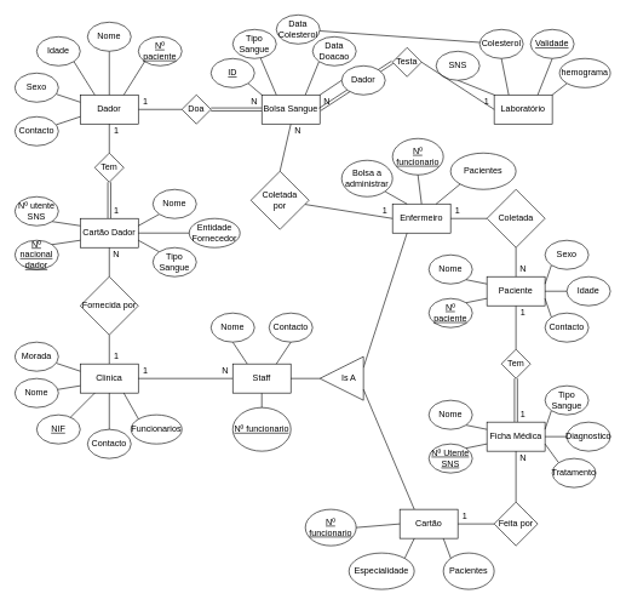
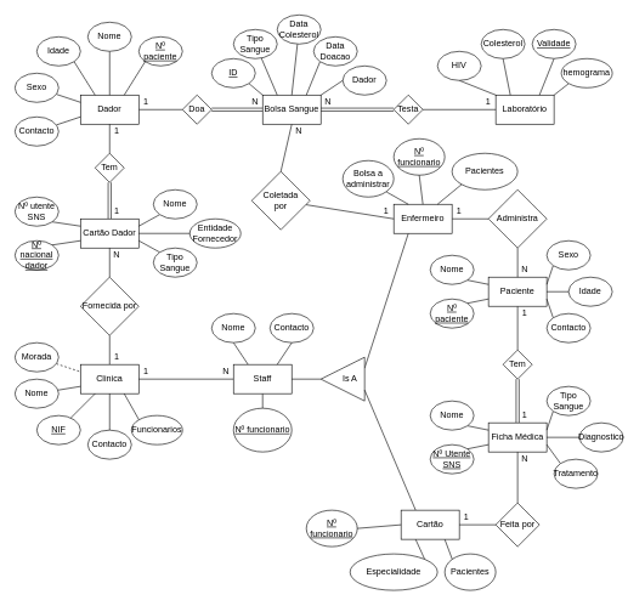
- <mxCell id="46" style="edgeStyle=none;rounded=0;orthogonalLoop=1;jettySize=auto;html=1;endArrow=none;endFill=0;" parent="1" source="47" target="57" edge="1"><mxGeometry relative="1" as="geometry" /></mxCell>
+ <mxCell id="46" style="edgeStyle=none;rounded=0;orthogonalLoop=1;jettySize=auto;html=1;entryX=0.5;entryY=0;entryDx=0;entryDy=0;endArrow=none;endFill=0;" parent="1" source="47" target="7" edge="1"><mxGeometry relative="1" as="geometry" /></mxCell>
- <mxCell id="80" value="Testa" style="rhombus;whiteSpace=wrap;html=1;" parent="1" vertex="1"><mxGeometry x="540" y="65" width="40" height="40" as="geometry" /></mxCell>
+ <mxCell id="80" value="Testa" style="rhombus;whiteSpace=wrap;html=1;" parent="1" vertex="1"><mxGeometry x="540" y="130" width="40" height="40" as="geometry" /></mxCell>
- <mxCell id="55" value="SNS" style="ellipse;whiteSpace=wrap;html=1;" parent="1" vertex="1"><mxGeometry x="600" y="70" width="60" height="40" as="geometry" /></mxCell>
+ <mxCell id="55" value="HIV" style="ellipse;whiteSpace=wrap;html=1;" parent="1" vertex="1"><mxGeometry x="600" y="70" width="60" height="40" as="geometry" /></mxCell>
- <mxCell id="88" value="Coletada" style="rhombus;whiteSpace=wrap;html=1;" parent="1" vertex="1"><mxGeometry x="670" y="260" width="80" height="80" as="geometry" /></mxCell>
+ <mxCell id="88" value="Administra" style="rhombus;whiteSpace=wrap;html=1;" parent="1" vertex="1"><mxGeometry x="670" y="260" width="80" height="80" as="geometry" /></mxCell>
- <mxCell id="34" style="edgeStyle=none;rounded=0;orthogonalLoop=1;jettySize=auto;html=1;entryX=0;entryY=0.25;entryDx=0;entryDy=0;endArrow=none;endFill=0;" parent="1" source="35" target="17" edge="1"><mxGeometry relative="1" as="geometry" /></mxCell>
+ <mxCell id="34" style="edgeStyle=none;rounded=0;orthogonalLoop=1;jettySize=auto;html=1;entryX=0;entryY=0.25;entryDx=0;entryDy=0;endArrow=none;endFill=0;dashed=1;" parent="1" source="35" target="17" edge="1"><mxGeometry relative="1" as="geometry" /></mxCell>
- <mxCell id="77" value="Diagnostico" style="ellipse;whiteSpace=wrap;html=1;" parent="1" vertex="1"><mxGeometry x="780" y="580" width="60" height="40" as="geometry" /></mxCell>
+ <mxCell id="77" value="Diagnostico" style="ellipse;whiteSpace=wrap;html=1;" parent="1" vertex="1"><mxGeometry x="795" y="580" width="60" height="40" as="geometry" /></mxCell>
- <mxCell id="134" value="Especialidade" style="ellipse;whiteSpace=wrap;html=1;" vertex="1" parent="1"><mxGeometry x="480" y="760" width="90" height="50" as="geometry" /></mxCell>
+ <mxCell id="134" value="Especialidade" style="ellipse;whiteSpace=wrap;html=1;" vertex="1" parent="1"><mxGeometry x="480" y="760" width="120" height="50" as="geometry" /></mxCell>
